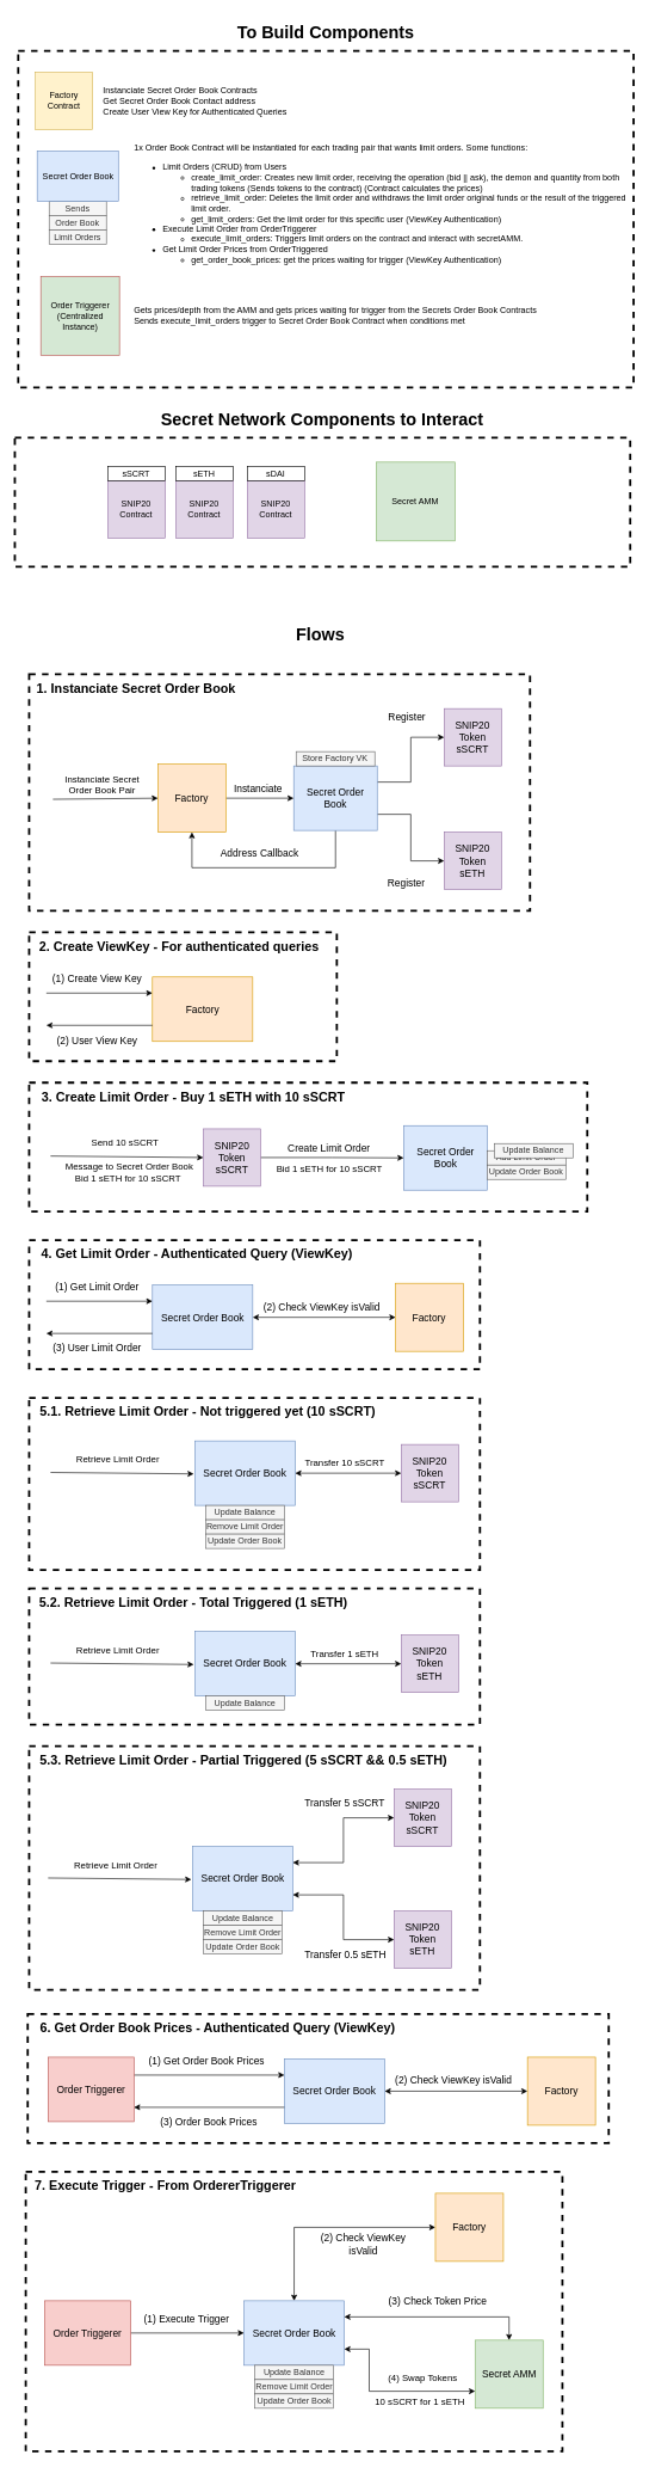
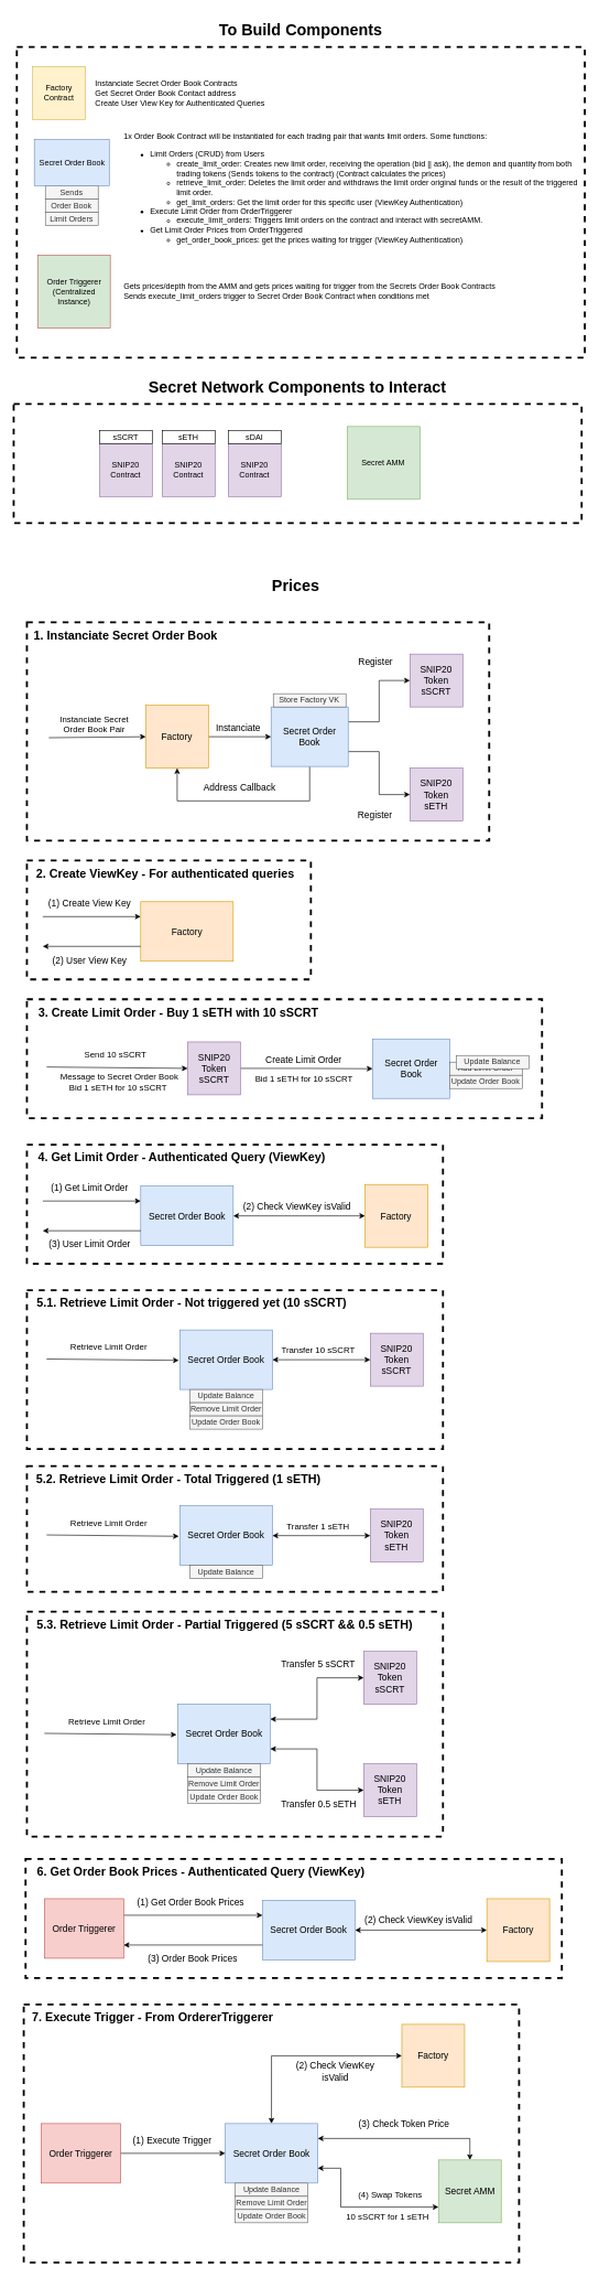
- <mxCell id="130" value="&lt;b&gt;&lt;font style=&quot;font-size: 24px&quot;&gt;Flows&lt;/font&gt;&lt;/b&gt;" style="text;html=1;strokeColor=none;fillColor=none;align=center;verticalAlign=middle;whiteSpace=wrap;rounded=0;" vertex="1" parent="1"><mxGeometry x="20.25" y="860" width="854.75" height="50" as="geometry" /></mxCell>
+ <mxCell id="130" value="&lt;b&gt;&lt;font style=&quot;font-size: 24px&quot;&gt;Prices&lt;/font&gt;&lt;/b&gt;" style="text;html=1;strokeColor=none;fillColor=none;align=center;verticalAlign=middle;whiteSpace=wrap;rounded=0;" vertex="1" parent="1"><mxGeometry x="20.25" y="860" width="854.75" height="50" as="geometry" /></mxCell>
